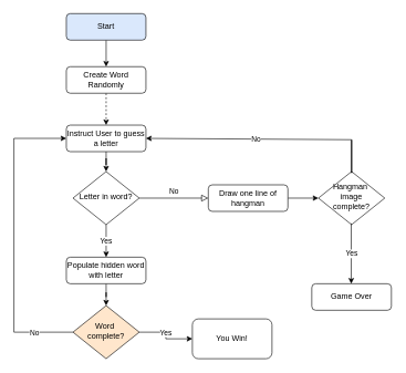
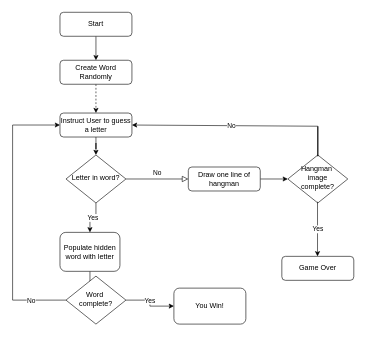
- <mxCell id="3" value="Start" style="rounded=1;whiteSpace=wrap;html=1;fontSize=12;glass=0;strokeWidth=1;shadow=0;fillColor=#dae8fc;" parent="1" vertex="1"><mxGeometry x="99" y="20" width="120" height="40" as="geometry" /></mxCell>
+ <mxCell id="3" value="Start" style="rounded=1;whiteSpace=wrap;html=1;fontSize=12;glass=0;strokeWidth=1;shadow=0;" parent="1" vertex="1"><mxGeometry x="99" y="20" width="120" height="40" as="geometry" /></mxCell>
- <mxCell id="14" value="Populate hidden word with letter" style="rounded=1;whiteSpace=wrap;html=1;fontSize=12;glass=0;strokeWidth=1;shadow=0;" vertex="1" parent="1"><mxGeometry x="99" y="387" width="120" height="40" as="geometry" /></mxCell>
+ <mxCell id="14" value="Populate hidden word with letter" style="rounded=1;whiteSpace=wrap;html=1;fontSize=12;glass=0;strokeWidth=1;shadow=0;" vertex="1" parent="1"><mxGeometry x="99" y="387" width="100" height="65" as="geometry" /></mxCell>
- <mxCell id="19" value="Word&amp;nbsp;&lt;div&gt;complete?&lt;/div&gt;" style="rhombus;whiteSpace=wrap;html=1;shadow=0;fontFamily=Helvetica;fontSize=12;align=center;strokeWidth=1;spacing=6;spacingTop=-4;fillColor=#ffe6cc;" vertex="1" parent="1"><mxGeometry x="109" y="460" width="100" height="80" as="geometry" /></mxCell>
+ <mxCell id="19" value="Word&amp;nbsp;&lt;div&gt;complete?&lt;/div&gt;" style="rhombus;whiteSpace=wrap;html=1;shadow=0;fontFamily=Helvetica;fontSize=12;align=center;strokeWidth=1;spacing=6;spacingTop=-4;" vertex="1" parent="1"><mxGeometry x="109" y="460" width="100" height="80" as="geometry" /></mxCell>
